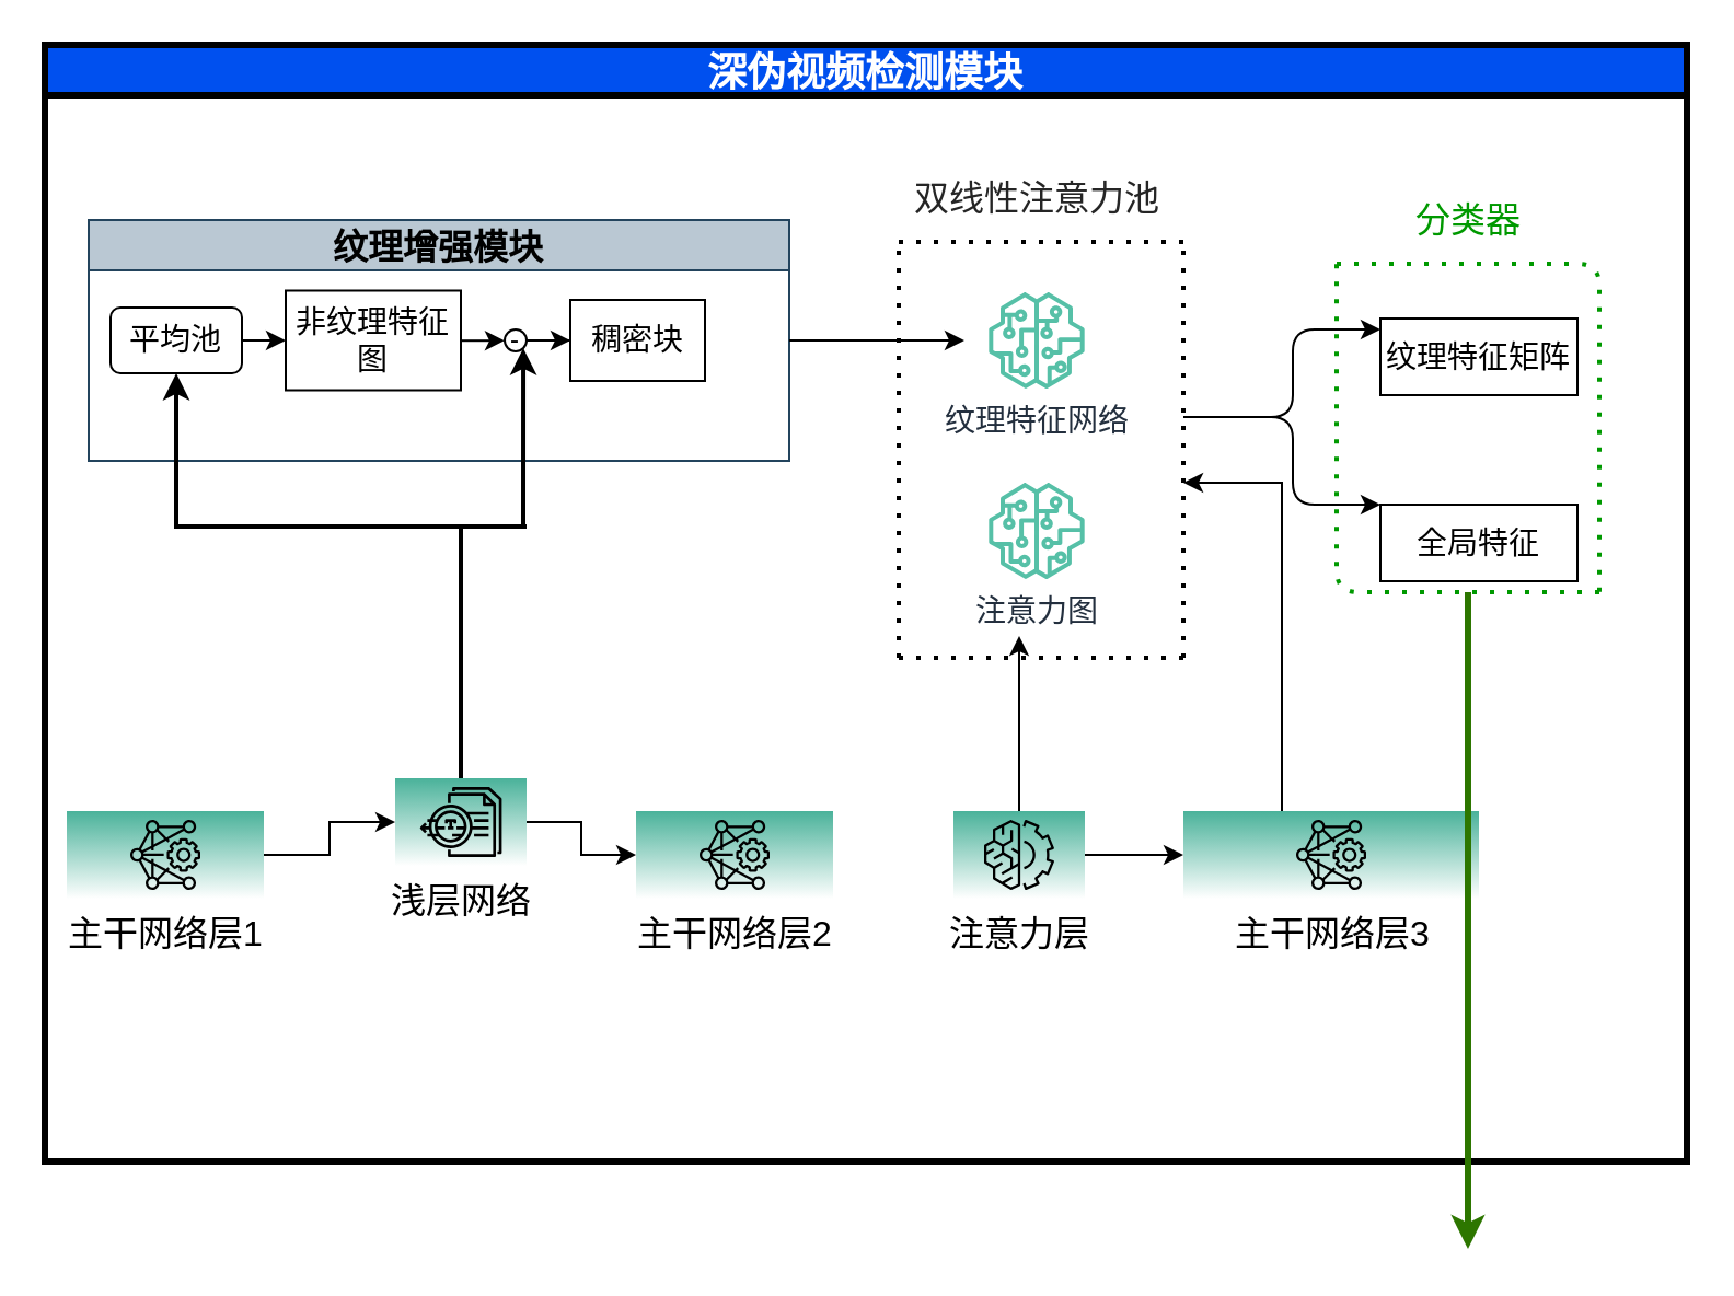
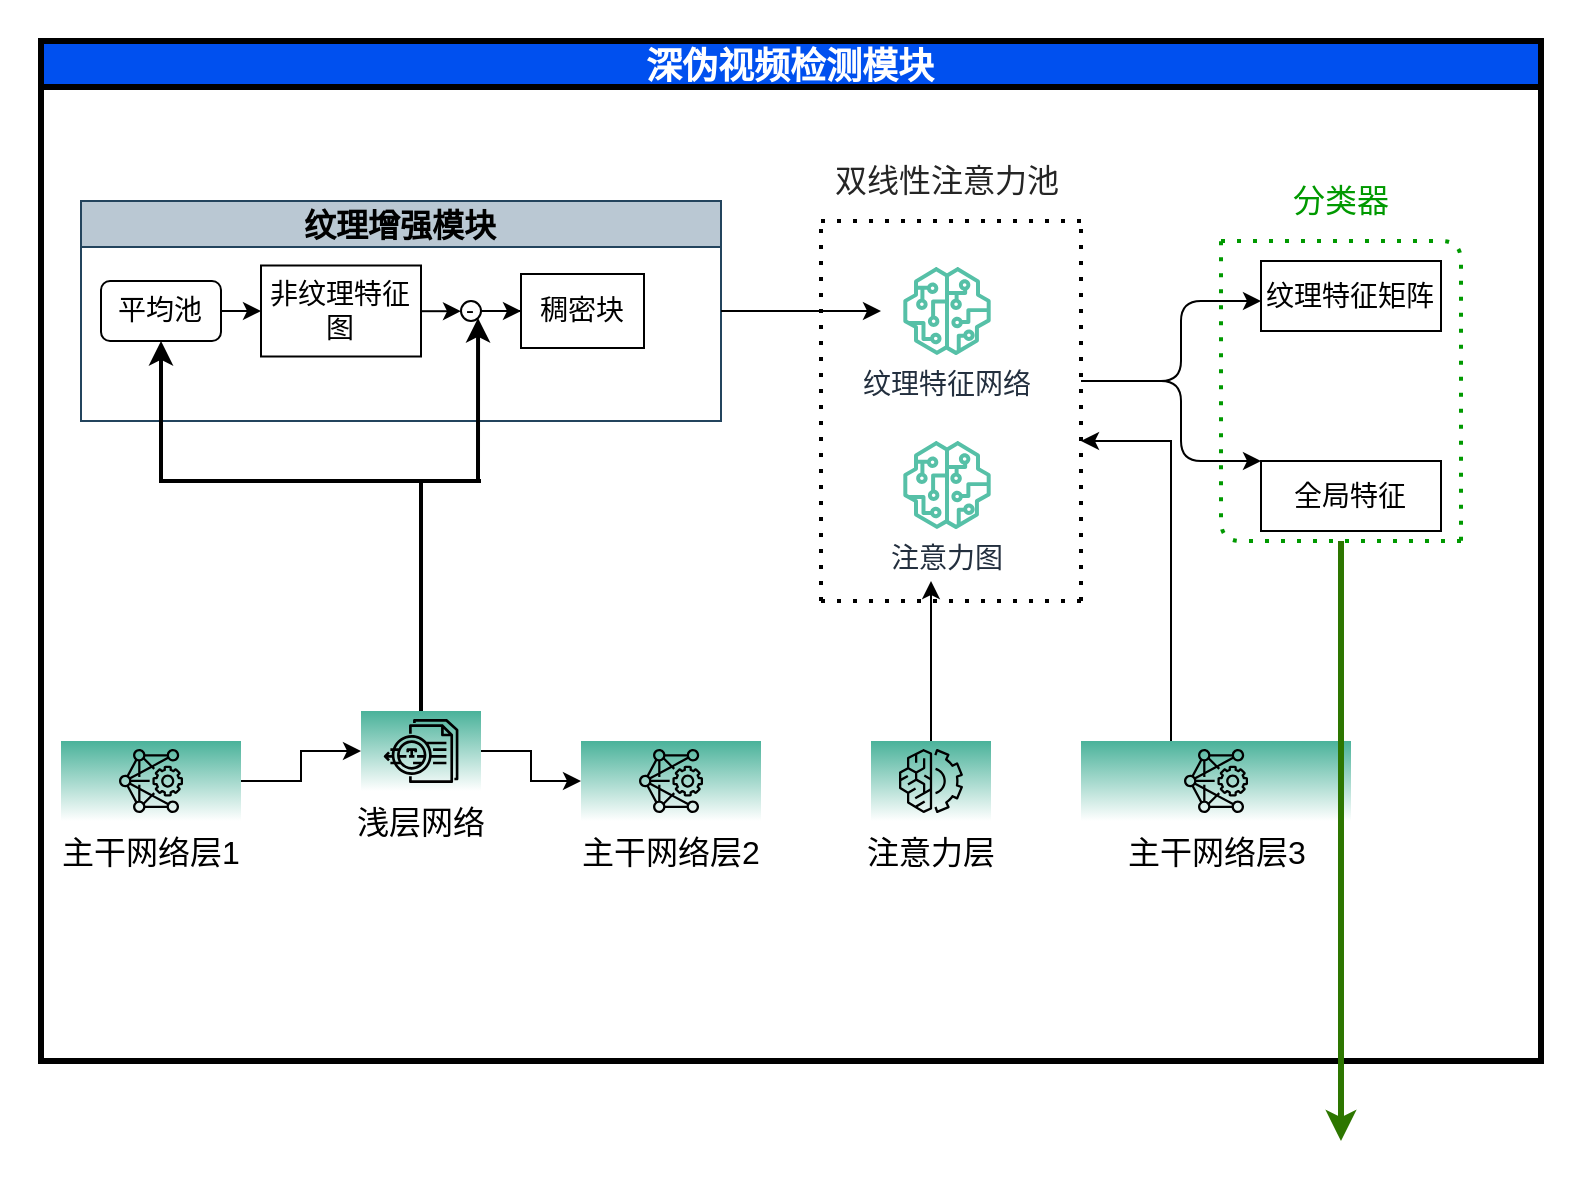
- <mxCell id="30" value="&lt;font style=&quot;font-size: 14px&quot;&gt;纹理特征矩阵&lt;/font&gt;" style="rounded=0;whiteSpace=wrap;html=1;" vertex="1" parent="2"><mxGeometry x="610" y="125" width="90" height="35" as="geometry" /></mxCell>
+ <mxCell id="30" value="&lt;font style=&quot;font-size: 14px&quot;&gt;纹理特征矩阵&lt;/font&gt;" style="rounded=0;whiteSpace=wrap;html=1;" vertex="1" parent="2"><mxGeometry x="610" y="110" width="90" height="35" as="geometry" /></mxCell>
- <mxCell id="9" style="edgeStyle=orthogonalEdgeStyle;rounded=0;orthogonalLoop=1;jettySize=auto;html=1;exitX=1;exitY=0.5;exitDx=0;exitDy=0;exitPerimeter=0;entryX=0;entryY=0.5;entryDx=0;entryDy=0;entryPerimeter=0;" edge="1" parent="2" source="10" target="5"><mxGeometry relative="1" as="geometry" /></mxCell>
